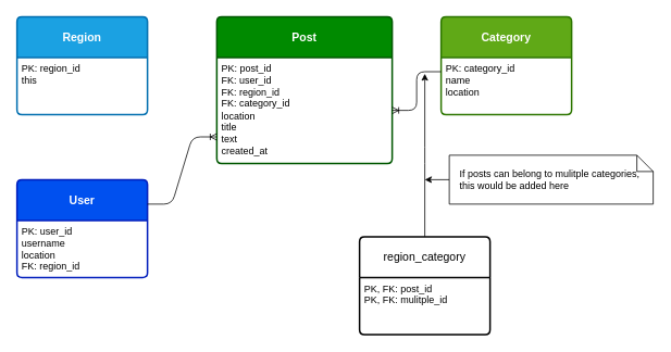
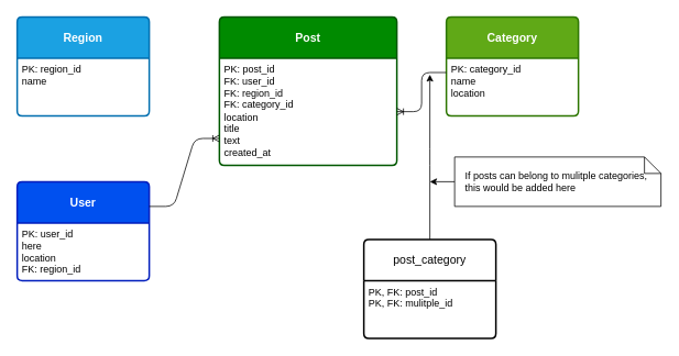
- <mxCell id="3" value="PK: region_id&lt;div&gt;this&lt;/div&gt;" style="align=left;strokeColor=none;fillColor=none;spacingLeft=4;fontSize=12;verticalAlign=top;resizable=0;rotatable=0;part=1;html=1;" parent="2" vertex="1"><mxGeometry y="50" width="160" height="70" as="geometry" /></mxCell>
+ <mxCell id="3" value="PK: region_id&lt;div&gt;name&lt;/div&gt;" style="align=left;strokeColor=none;fillColor=none;spacingLeft=4;fontSize=12;verticalAlign=top;resizable=0;rotatable=0;part=1;html=1;" parent="2" vertex="1"><mxGeometry y="50" width="160" height="70" as="geometry" /></mxCell>
- <mxCell id="7" value="&lt;font style=&quot;color: light-dark(rgb(0, 0, 0), rgb(255, 255, 255));&quot;&gt;PK: user_id&lt;/font&gt;&lt;div&gt;&lt;font style=&quot;color: light-dark(rgb(0, 0, 0), rgb(255, 255, 255));&quot;&gt;username&lt;br&gt;&lt;/font&gt;&lt;div&gt;&lt;font style=&quot;color: light-dark(rgb(0, 0, 0), rgb(255, 255, 255));&quot;&gt;location&lt;/font&gt;&lt;/div&gt;&lt;div&gt;&lt;font style=&quot;color: light-dark(rgb(0, 0, 0), rgb(255, 255, 255));&quot;&gt;FK: region_id&lt;/font&gt;&lt;/div&gt;&lt;/div&gt;" style="align=left;strokeColor=none;fillColor=none;spacingLeft=4;fontSize=12;verticalAlign=top;resizable=0;rotatable=0;part=1;html=1;" parent="6" vertex="1"><mxGeometry y="50" width="160" height="70" as="geometry" /></mxCell>
+ <mxCell id="7" value="&lt;font style=&quot;color: light-dark(rgb(0, 0, 0), rgb(255, 255, 255));&quot;&gt;PK: user_id&lt;/font&gt;&lt;div&gt;&lt;font style=&quot;color: light-dark(rgb(0, 0, 0), rgb(255, 255, 255));&quot;&gt;here&lt;br&gt;&lt;/font&gt;&lt;div&gt;&lt;font style=&quot;color: light-dark(rgb(0, 0, 0), rgb(255, 255, 255));&quot;&gt;location&lt;/font&gt;&lt;/div&gt;&lt;div&gt;&lt;font style=&quot;color: light-dark(rgb(0, 0, 0), rgb(255, 255, 255));&quot;&gt;FK: region_id&lt;/font&gt;&lt;/div&gt;&lt;/div&gt;" style="align=left;strokeColor=none;fillColor=none;spacingLeft=4;fontSize=12;verticalAlign=top;resizable=0;rotatable=0;part=1;html=1;" parent="6" vertex="1"><mxGeometry y="50" width="160" height="70" as="geometry" /></mxCell>
- <mxCell id="13" value="region_category" style="swimlane;childLayout=stackLayout;horizontal=1;startSize=50;horizontalStack=0;rounded=1;fontSize=14;fontStyle=0;strokeWidth=2;resizeParent=0;resizeLast=1;shadow=0;dashed=0;align=center;arcSize=4;whiteSpace=wrap;html=1;" parent="1" vertex="1"><mxGeometry x="440" y="290" width="160" height="120" as="geometry" /></mxCell>
+ <mxCell id="13" value="post_category" style="swimlane;childLayout=stackLayout;horizontal=1;startSize=50;horizontalStack=0;rounded=1;fontSize=14;fontStyle=0;strokeWidth=2;resizeParent=0;resizeLast=1;shadow=0;dashed=0;align=center;arcSize=4;whiteSpace=wrap;html=1;" parent="1" vertex="1"><mxGeometry x="440" y="290" width="160" height="120" as="geometry" /></mxCell>
